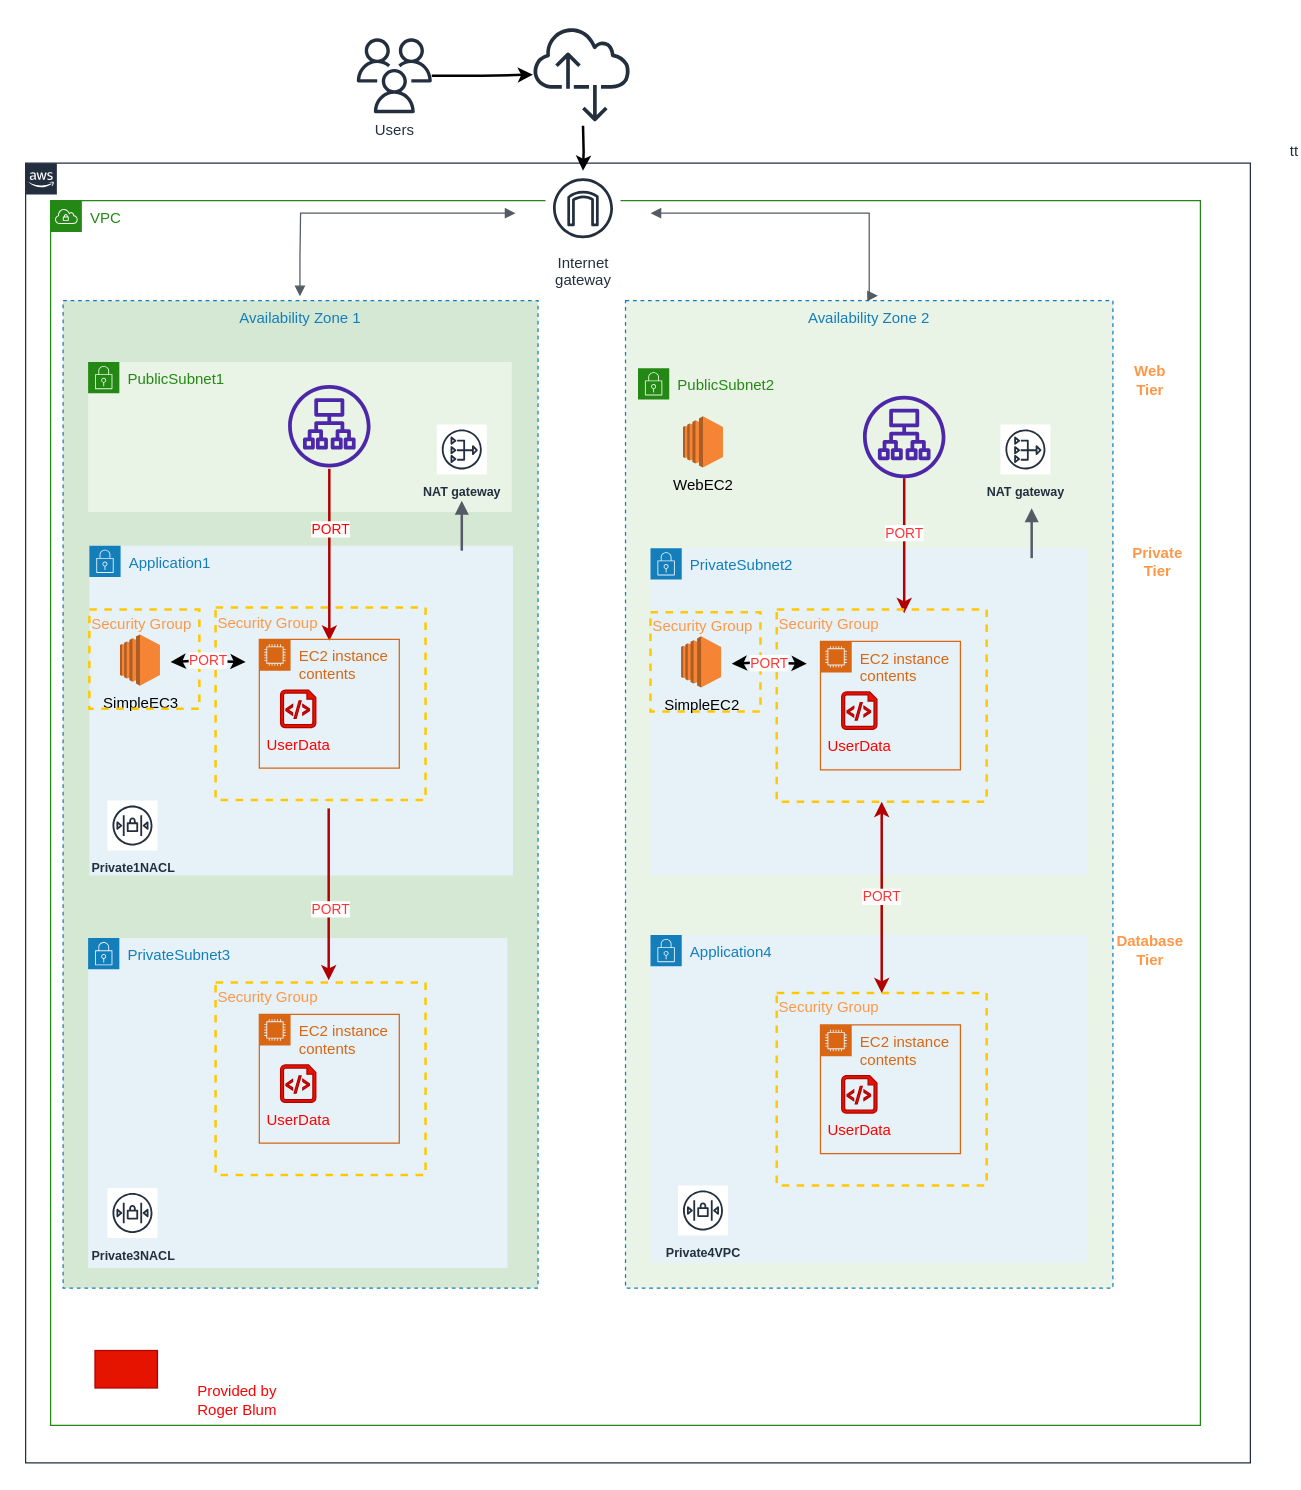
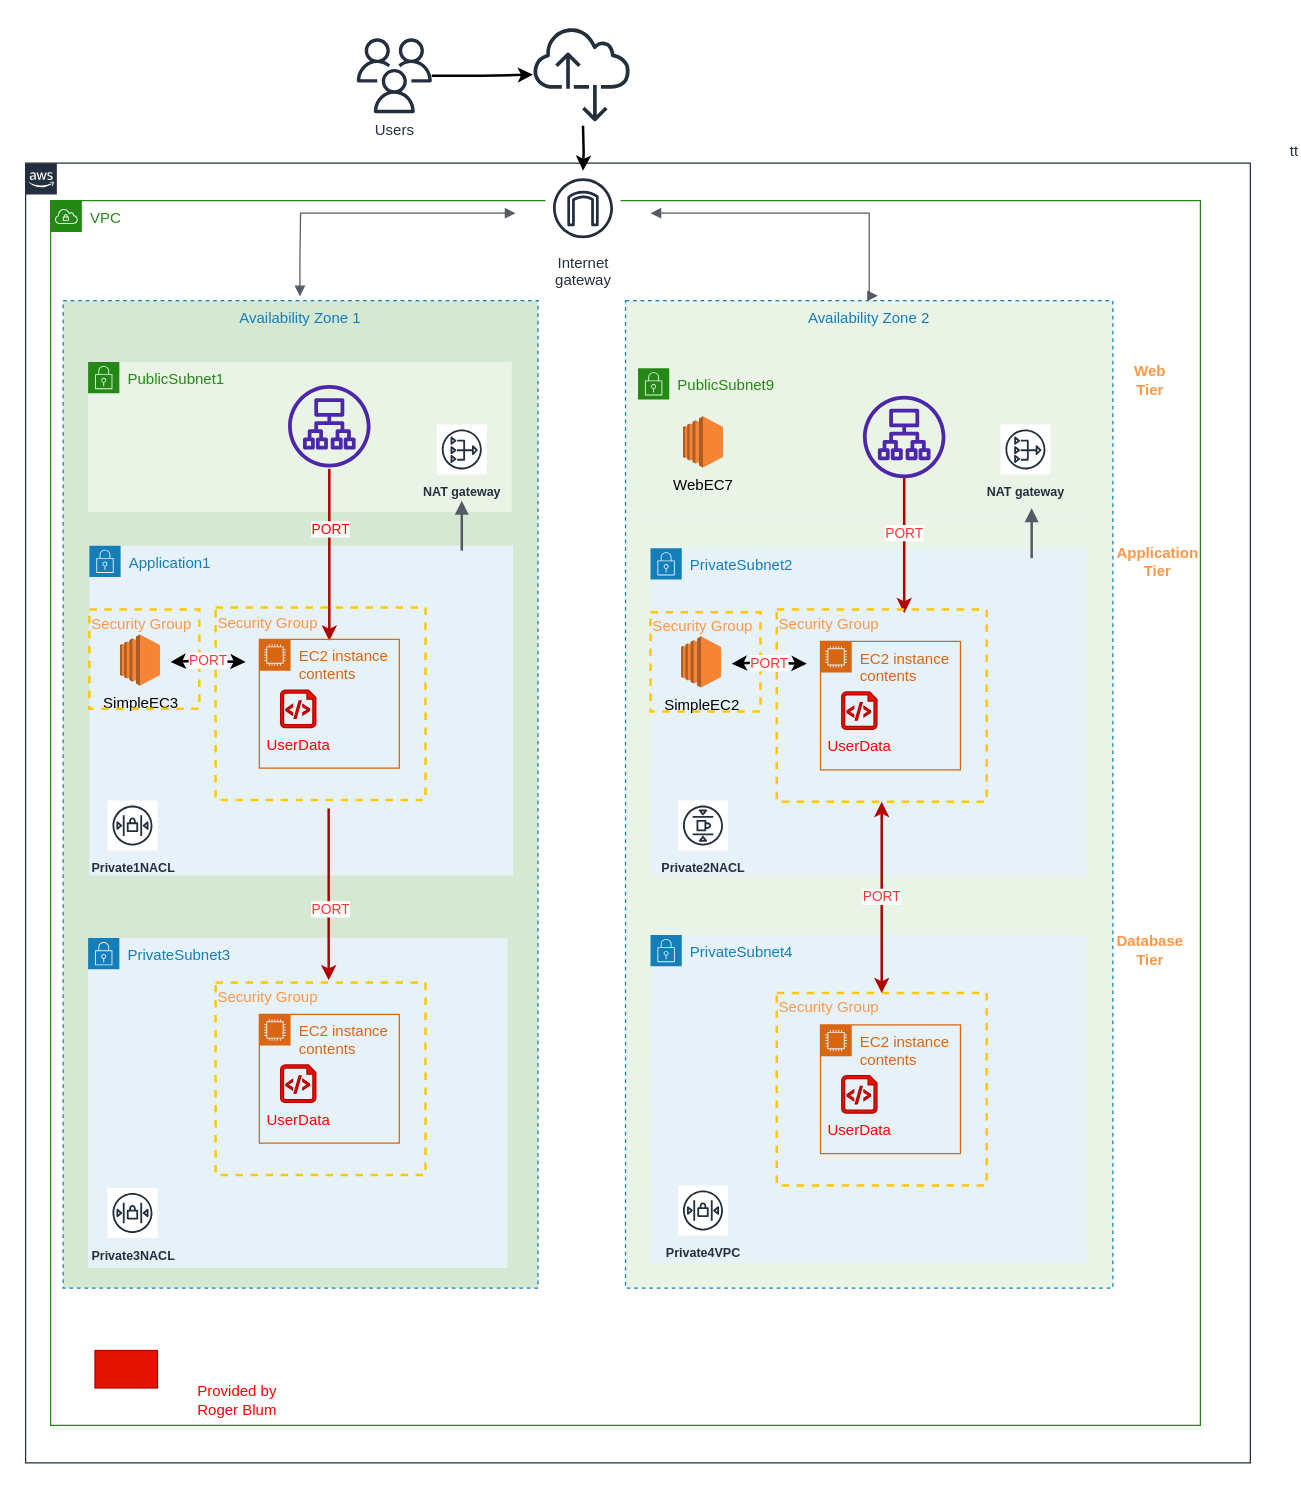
- <mxCell id="8" value="PublicSubnet2" style="points=[[0,0],[0.25,0],[0.5,0],[0.75,0],[1,0],[1,0.25],[1,0.5],[1,0.75],[1,1],[0.75,1],[0.5,1],[0.25,1],[0,1],[0,0.75],[0,0.5],[0,0.25]];outlineConnect=0;gradientColor=none;html=1;whiteSpace=wrap;fontSize=12;fontStyle=0;shape=mxgraph.aws4.group;grIcon=mxgraph.aws4.group_security_group;grStroke=0;strokeColor=#248814;fillColor=#E9F3E6;verticalAlign=top;align=left;spacingLeft=30;fontColor=#248814;dashed=0;" parent="1" vertex="1"><mxGeometry x="510" y="294" width="360" height="120" as="geometry" /></mxCell>
+ <mxCell id="8" value="PublicSubnet9" style="points=[[0,0],[0.25,0],[0.5,0],[0.75,0],[1,0],[1,0.25],[1,0.5],[1,0.75],[1,1],[0.75,1],[0.5,1],[0.25,1],[0,1],[0,0.75],[0,0.5],[0,0.25]];outlineConnect=0;gradientColor=none;html=1;whiteSpace=wrap;fontSize=12;fontStyle=0;shape=mxgraph.aws4.group;grIcon=mxgraph.aws4.group_security_group;grStroke=0;strokeColor=#248814;fillColor=#E9F3E6;verticalAlign=top;align=left;spacingLeft=30;fontColor=#248814;dashed=0;" parent="1" vertex="1"><mxGeometry x="510" y="294" width="360" height="120" as="geometry" /></mxCell>
- <mxCell id="31" value="WebEC2" style="outlineConnect=0;dashed=0;verticalLabelPosition=bottom;verticalAlign=top;align=center;html=1;shape=mxgraph.aws3.ec2;fillColor=#F58534;gradientColor=none;" vertex="1" parent="1"><mxGeometry x="546" y="332.5" width="32" height="41" as="geometry" /></mxCell>
+ <mxCell id="31" value="WebEC7" style="outlineConnect=0;dashed=0;verticalLabelPosition=bottom;verticalAlign=top;align=center;html=1;shape=mxgraph.aws3.ec2;fillColor=#F58534;gradientColor=none;" vertex="1" parent="1"><mxGeometry x="546" y="332.5" width="32" height="41" as="geometry" /></mxCell>
- <mxCell id="23" value="Private&lt;br&gt;Tier" style="text;strokeColor=none;align=center;fillColor=none;html=1;verticalAlign=middle;whiteSpace=wrap;rounded=0;fontColor=#FF9747;fontStyle=1" parent="1" vertex="1"><mxGeometry x="896" y="434" width="60" height="30" as="geometry" /></mxCell>
+ <mxCell id="23" value="Application&lt;br&gt;Tier" style="text;strokeColor=none;align=center;fillColor=none;html=1;verticalAlign=middle;whiteSpace=wrap;rounded=0;fontColor=#FF9747;fontStyle=1" parent="1" vertex="1"><mxGeometry x="896" y="434" width="60" height="30" as="geometry" /></mxCell>
+ <mxCell id="26" value="&lt;font style=&quot;font-size: 10px;&quot;&gt;Private2NACL&lt;/font&gt;" style="sketch=0;outlineConnect=0;fontColor=#232F3E;gradientColor=none;strokeColor=#232F3E;fillColor=#ffffff;dashed=0;verticalLabelPosition=bottom;verticalAlign=top;align=center;html=1;fontSize=12;fontStyle=1;aspect=fixed;shape=mxgraph.aws4.resourceIcon;resIcon=mxgraph.aws4.network_access_control_list;direction=south;" parent="1" vertex="1"><mxGeometry x="542" y="640" width="40" height="40" as="geometry" /></mxCell>
- <mxCell id="21" value="Application4" style="points=[[0,0],[0.25,0],[0.5,0],[0.75,0],[1,0],[1,0.25],[1,0.5],[1,0.75],[1,1],[0.75,1],[0.5,1],[0.25,1],[0,1],[0,0.75],[0,0.5],[0,0.25]];outlineConnect=0;gradientColor=none;html=1;whiteSpace=wrap;fontSize=12;fontStyle=0;shape=mxgraph.aws4.group;grIcon=mxgraph.aws4.group_security_group;grStroke=0;strokeColor=#147EBA;fillColor=#E6F2F8;verticalAlign=top;align=left;spacingLeft=30;fontColor=#147EBA;dashed=0;" parent="1" vertex="1"><mxGeometry x="520" y="747.5" width="350" height="262.5" as="geometry" /></mxCell>
+ <mxCell id="21" value="PrivateSubnet4" style="points=[[0,0],[0.25,0],[0.5,0],[0.75,0],[1,0],[1,0.25],[1,0.5],[1,0.75],[1,1],[0.75,1],[0.5,1],[0.25,1],[0,1],[0,0.75],[0,0.5],[0,0.25]];outlineConnect=0;gradientColor=none;html=1;whiteSpace=wrap;fontSize=12;fontStyle=0;shape=mxgraph.aws4.group;grIcon=mxgraph.aws4.group_security_group;grStroke=0;strokeColor=#147EBA;fillColor=#E6F2F8;verticalAlign=top;align=left;spacingLeft=30;fontColor=#147EBA;dashed=0;" parent="1" vertex="1"><mxGeometry x="520" y="747.5" width="350" height="262.5" as="geometry" /></mxCell>
